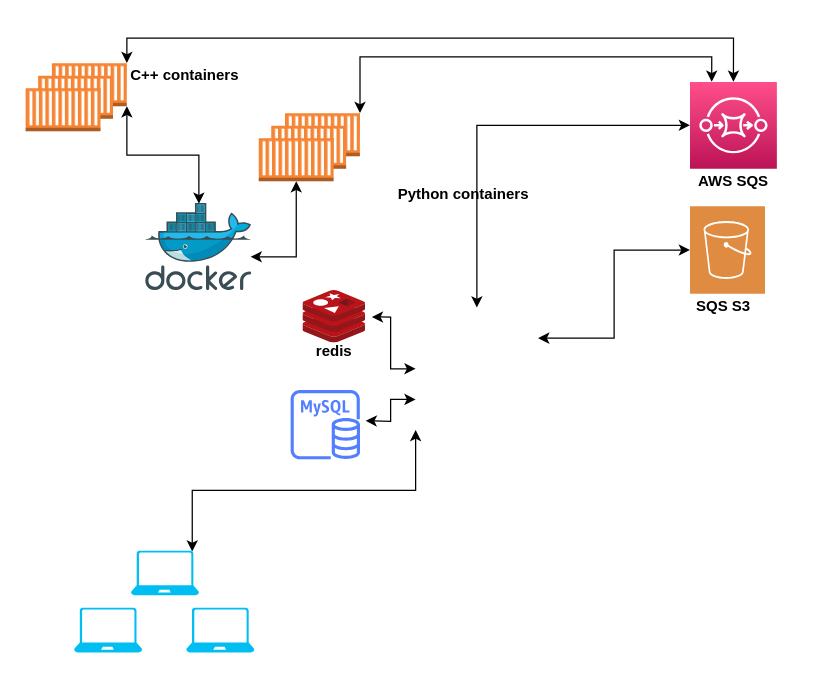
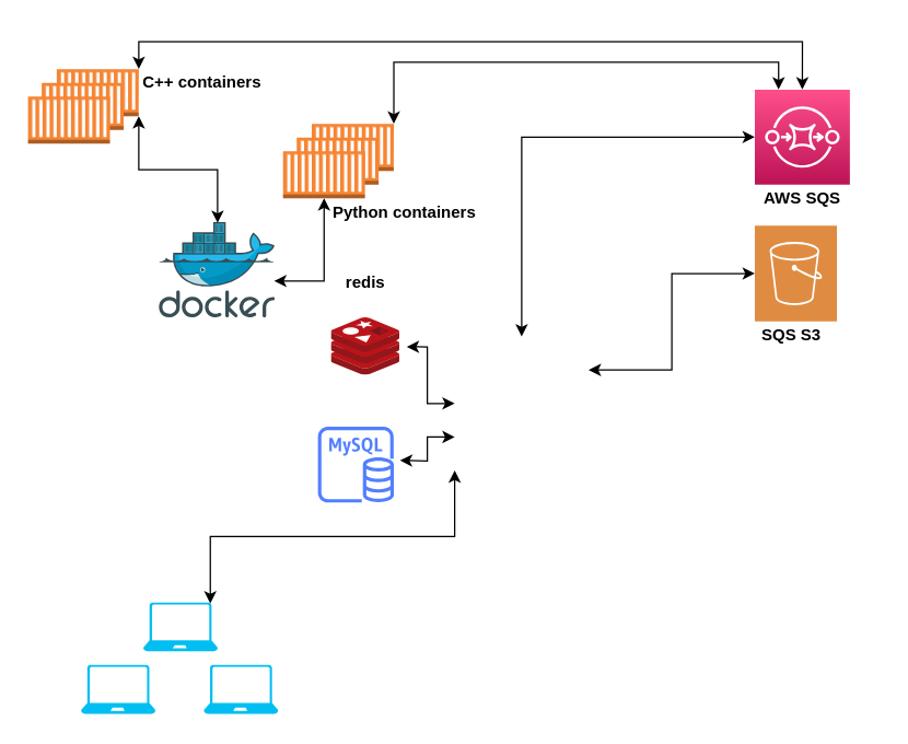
- <mxCell id="20" value="&lt;b&gt;Python containers&lt;/b&gt;" style="text;html=1;strokeColor=none;fillColor=none;align=center;verticalAlign=middle;whiteSpace=wrap;rounded=0;" parent="1" vertex="1"><mxGeometry x="314.5" y="144.5" width="111" height="20" as="geometry" /></mxCell>
+ <mxCell id="20" value="&lt;b&gt;Python containers&lt;/b&gt;" style="text;html=1;strokeColor=none;fillColor=none;align=center;verticalAlign=middle;whiteSpace=wrap;rounded=0;" parent="1" vertex="1"><mxGeometry x="239.5" y="144.5" width="111" height="20" as="geometry" /></mxCell>
- <mxCell id="31" value="&lt;b&gt;redis&lt;/b&gt;" style="text;html=1;strokeColor=none;fillColor=none;align=center;verticalAlign=middle;whiteSpace=wrap;rounded=0;" parent="1" vertex="1"><mxGeometry x="222" y="274.05" width="90" height="13.5" as="geometry" /></mxCell>
+ <mxCell id="31" value="&lt;b&gt;redis&lt;/b&gt;" style="text;html=1;strokeColor=none;fillColor=none;align=center;verticalAlign=middle;whiteSpace=wrap;rounded=0;" parent="1" vertex="1"><mxGeometry x="222" y="199.05" width="90" height="13.5" as="geometry" /></mxCell>
